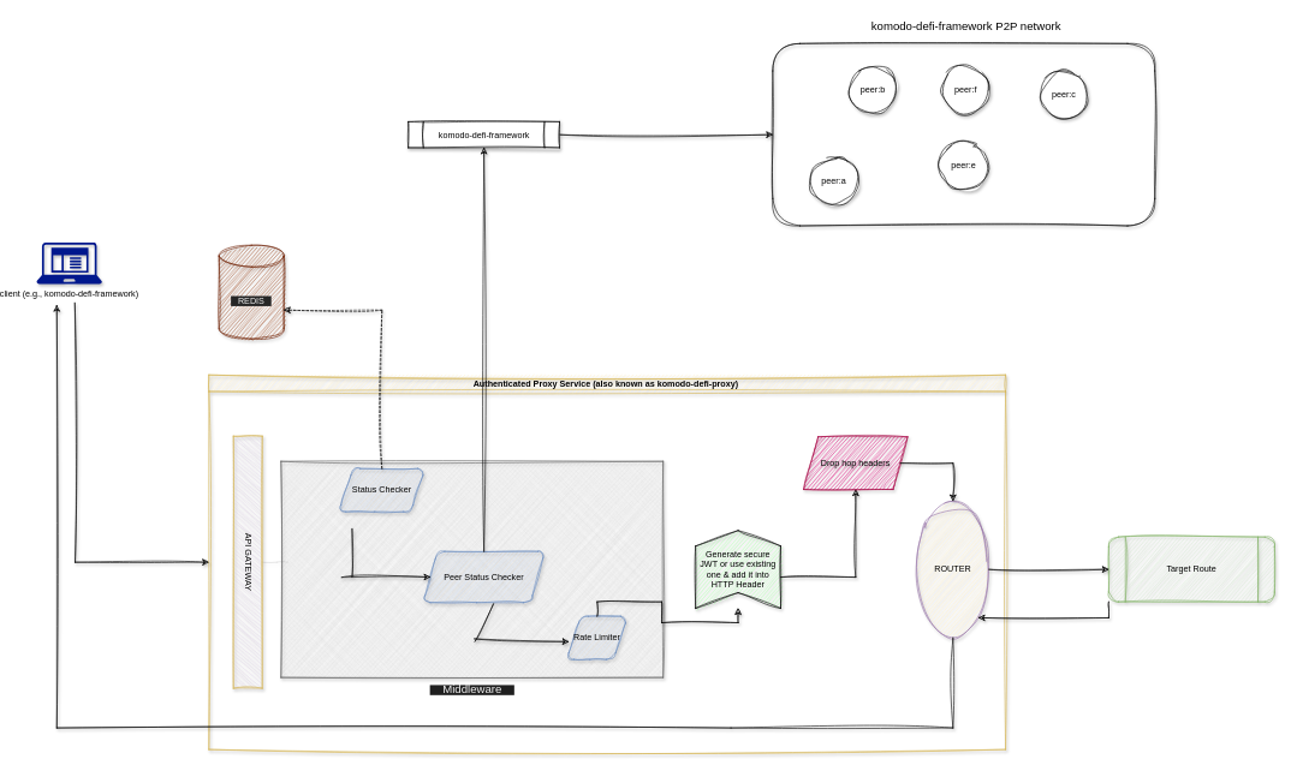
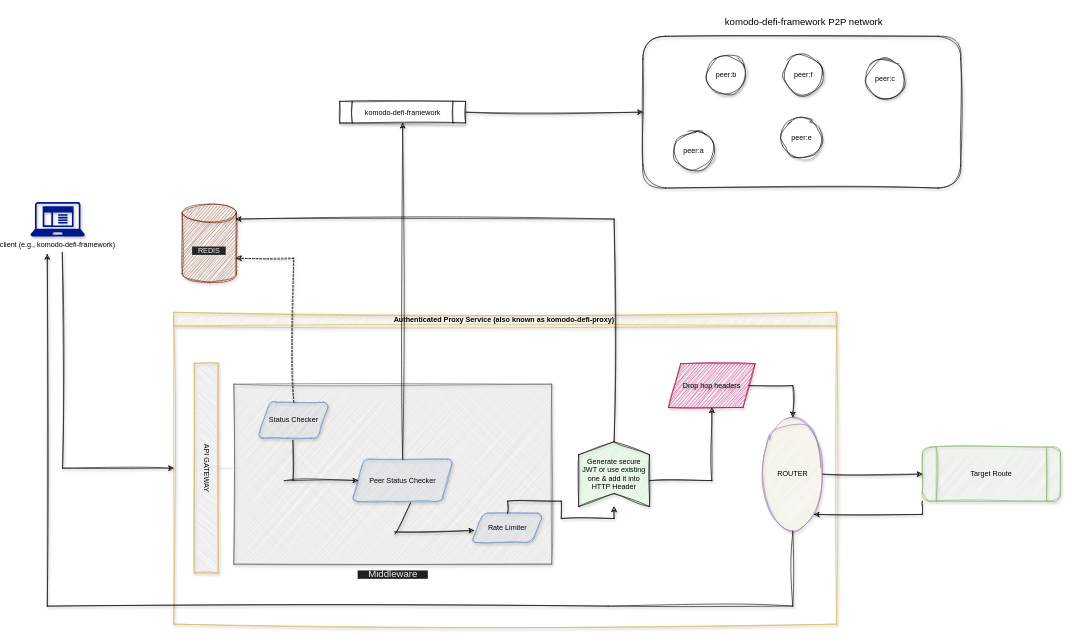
+ <mxCell id="26" style="edgeStyle=orthogonalEdgeStyle;rounded=0;orthogonalLoop=1;jettySize=auto;html=1;exitX=0.5;exitY=0;exitDx=0;exitDy=0;exitPerimeter=0;entryX=0.994;entryY=0.19;entryDx=0;entryDy=0;entryPerimeter=0;shadow=1;sketch=1;curveFitting=1;jiggle=2;swimlaneLine=1;" edge="1" parent="1" source="15" target="22"><mxGeometry relative="1" as="geometry" /></mxCell>
- <mxCell id="7" value="Status Checker" style="shape=parallelogram;perimeter=parallelogramPerimeter;whiteSpace=wrap;html=1;fixedSize=1;rounded=1;shadow=1;glass=0;strokeWidth=1;fillColor=#dae8fc;strokeColor=#6c8ebf;sketch=1;curveFitting=1;jiggle=2;swimlaneLine=1;" vertex="1" parent="3"><mxGeometry x="180" y="130" width="120" height="60" as="geometry" /></mxCell>
+ <mxCell id="7" value="Status Checker" style="shape=parallelogram;perimeter=parallelogramPerimeter;whiteSpace=wrap;html=1;fixedSize=1;rounded=1;shadow=1;glass=0;strokeWidth=1;fillColor=#dae8fc;strokeColor=#6c8ebf;sketch=1;curveFitting=1;jiggle=2;swimlaneLine=1;" vertex="1" parent="3"><mxGeometry x="140" y="150" width="120" height="60" as="geometry" /></mxCell>
- <mxCell id="9" value="Rate Limiter" style="shape=parallelogram;perimeter=parallelogramPerimeter;whiteSpace=wrap;html=1;fixedSize=1;rounded=1;shadow=1;glass=0;strokeWidth=1;fillColor=#dae8fc;strokeColor=#6c8ebf;sketch=1;curveFitting=1;jiggle=2;swimlaneLine=1;" vertex="1" parent="3"><mxGeometry x="496" y="335" width="85" height="60" as="geometry" /></mxCell>
+ <mxCell id="9" value="Rate Limiter" style="shape=parallelogram;perimeter=parallelogramPerimeter;whiteSpace=wrap;html=1;fixedSize=1;rounded=1;shadow=1;glass=0;strokeWidth=1;fillColor=#dae8fc;strokeColor=#6c8ebf;sketch=1;curveFitting=1;jiggle=2;swimlaneLine=1;" vertex="1" parent="3"><mxGeometry x="496" y="335" width="121" height="49" as="geometry" /></mxCell>
